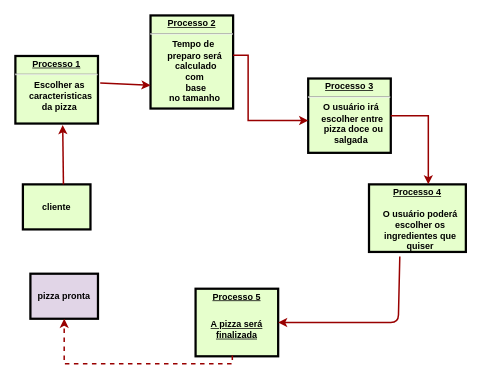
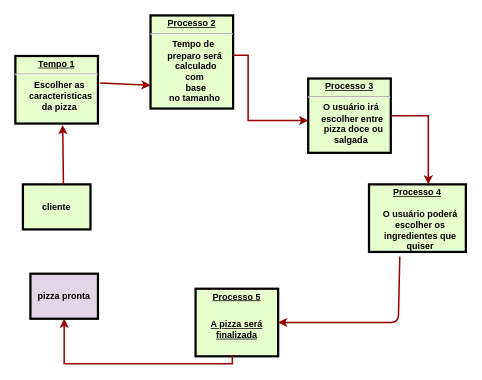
- <mxCell id="2" value="&lt;p style=&quot;margin: 0px; margin-top: 4px; text-align: center; text-decoration: underline;&quot;&gt;&lt;strong&gt;Processo 1&lt;br&gt;&lt;/strong&gt;&lt;/p&gt;&lt;hr&gt;&lt;p style=&quot;margin: 0px; margin-left: 8px;&quot;&gt;Escolher as&lt;/p&gt;&lt;p style=&quot;margin: 0px; margin-left: 8px;&quot;&gt;&amp;nbsp;caracteristicas&lt;/p&gt;&lt;p style=&quot;margin: 0px; margin-left: 8px;&quot;&gt;da pizza&lt;br&gt;&lt;/p&gt;" style="verticalAlign=middle;align=center;overflow=fill;fontSize=12;fontFamily=Helvetica;html=1;rounded=0;fontStyle=1;strokeWidth=3;fillColor=#E6FFCC" parent="1" vertex="1"><mxGeometry x="20" y="74" width="110" height="90" as="geometry" /></mxCell>
+ <mxCell id="2" value="&lt;p style=&quot;margin: 0px; margin-top: 4px; text-align: center; text-decoration: underline;&quot;&gt;&lt;strong&gt;Tempo 1&lt;br&gt;&lt;/strong&gt;&lt;/p&gt;&lt;hr&gt;&lt;p style=&quot;margin: 0px; margin-left: 8px;&quot;&gt;Escolher as&lt;/p&gt;&lt;p style=&quot;margin: 0px; margin-left: 8px;&quot;&gt;&amp;nbsp;caracteristicas&lt;/p&gt;&lt;p style=&quot;margin: 0px; margin-left: 8px;&quot;&gt;da pizza&lt;br&gt;&lt;/p&gt;" style="verticalAlign=middle;align=center;overflow=fill;fontSize=12;fontFamily=Helvetica;html=1;rounded=0;fontStyle=1;strokeWidth=3;fillColor=#E6FFCC" parent="1" vertex="1"><mxGeometry x="20" y="74" width="110" height="90" as="geometry" /></mxCell>
- <mxCell id="13" value="" style="edgeStyle=elbowEdgeStyle;elbow=vertical;strokeColor=#990000;strokeWidth=2;exitX=0.445;exitY=0.989;exitDx=0;exitDy=0;exitPerimeter=0;rounded=0;dashed=1;" parent="1" source="7" target="8" edge="1"><mxGeometry width="100" height="100" relative="1" as="geometry"><mxPoint x="260" y="524" as="sourcePoint" /><mxPoint x="-20" y="514" as="targetPoint" /><Array as="points"><mxPoint x="180" y="484" /></Array></mxGeometry></mxCell>
+ <mxCell id="13" value="" style="edgeStyle=elbowEdgeStyle;elbow=vertical;strokeColor=#990000;strokeWidth=2;exitX=0.445;exitY=0.989;exitDx=0;exitDy=0;exitPerimeter=0;rounded=0;" parent="1" source="7" target="8" edge="1"><mxGeometry width="100" height="100" relative="1" as="geometry"><mxPoint x="260" y="524" as="sourcePoint" /><mxPoint x="-20" y="514" as="targetPoint" /><Array as="points"><mxPoint x="180" y="484" /></Array></mxGeometry></mxCell>
